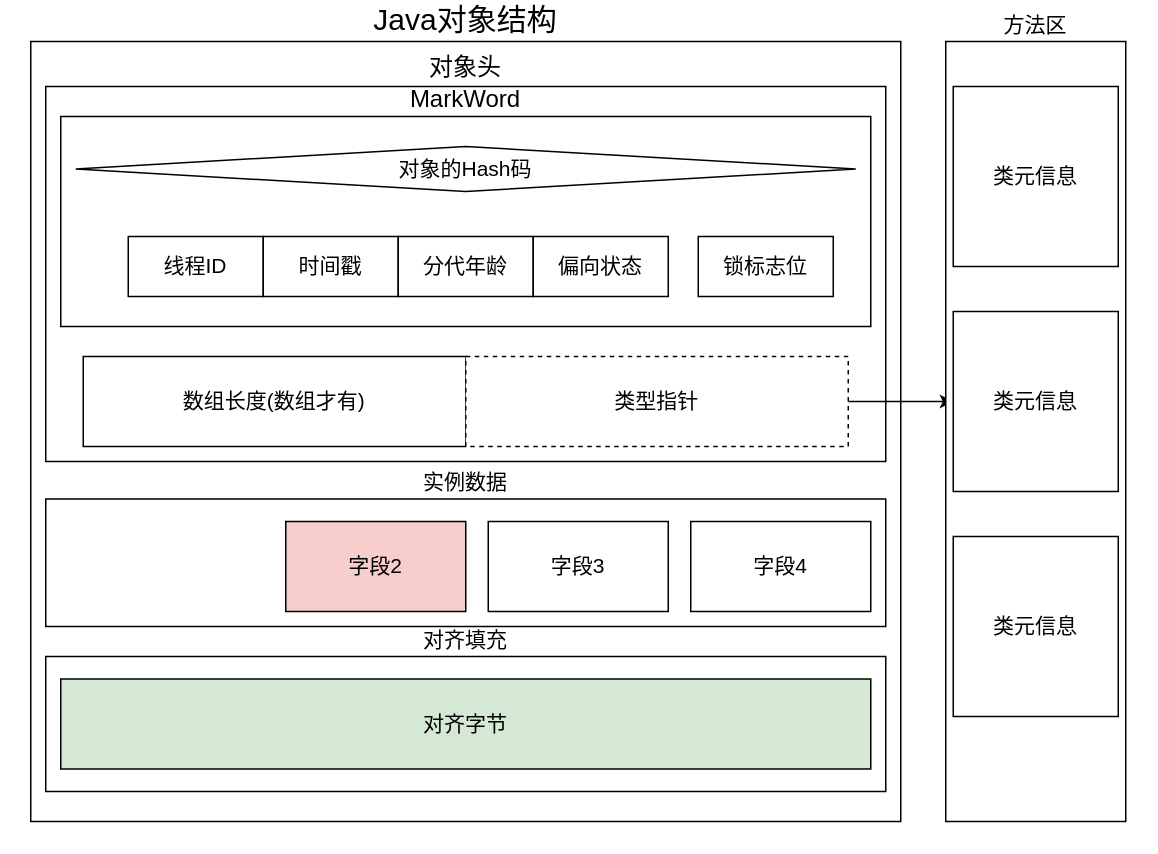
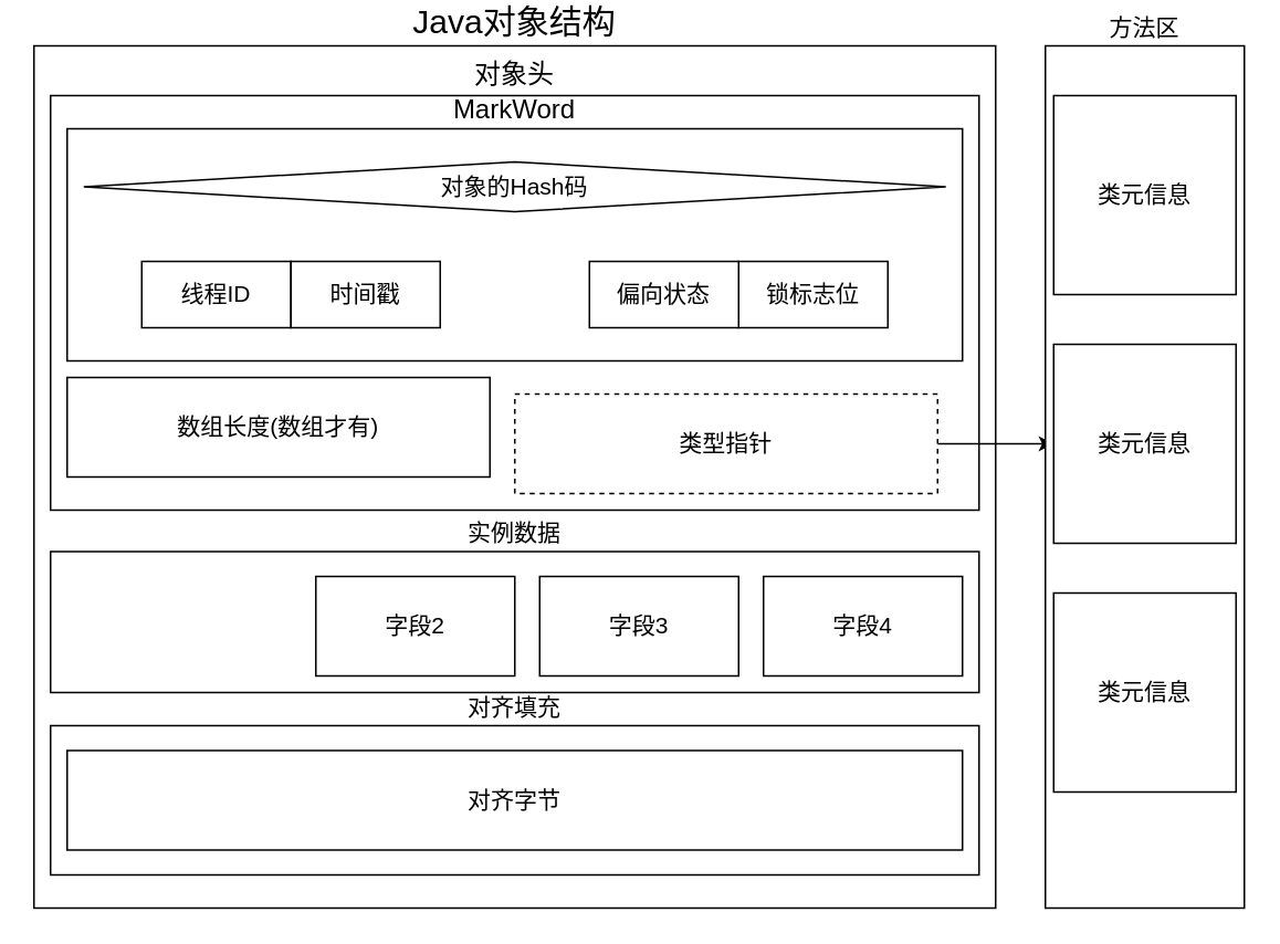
- <mxCell id="9" value="分代年龄" style="rounded=0;whiteSpace=wrap;html=1;fontSize=14;" vertex="1" parent="1"><mxGeometry x="265" y="150" width="90" height="40" as="geometry" /></mxCell>
- <mxCell id="6" value="锁标志位" style="rounded=0;whiteSpace=wrap;html=1;fontSize=14;" vertex="1" parent="1"><mxGeometry x="465" y="150" width="90" height="40" as="geometry" /></mxCell>
+ <mxCell id="6" value="锁标志位" style="rounded=0;whiteSpace=wrap;html=1;fontSize=14;" vertex="1" parent="1"><mxGeometry x="445" y="150" width="90" height="40" as="geometry" /></mxCell>
- <mxCell id="11" value="数组长度(数组才有)" style="rounded=0;whiteSpace=wrap;html=1;fontSize=14;" vertex="1" parent="1"><mxGeometry x="55" y="230" width="255" height="60" as="geometry" /></mxCell>
+ <mxCell id="11" value="数组长度(数组才有)" style="rounded=0;whiteSpace=wrap;html=1;fontSize=14;" vertex="1" parent="1"><mxGeometry x="40" y="220" width="255" height="60" as="geometry" /></mxCell>
- <mxCell id="15" value="字段2" style="rounded=0;whiteSpace=wrap;html=1;fontSize=14;verticalAlign=middle;fillColor=#f8cecc;" vertex="1" parent="1"><mxGeometry x="190" y="340" width="120" height="60" as="geometry" /></mxCell>
+ <mxCell id="15" value="字段2" style="rounded=0;whiteSpace=wrap;html=1;fontSize=14;verticalAlign=middle;" vertex="1" parent="1"><mxGeometry x="190" y="340" width="120" height="60" as="geometry" /></mxCell>
- <mxCell id="19" value="对齐字节" style="rounded=0;whiteSpace=wrap;html=1;fontSize=14;verticalAlign=middle;fillColor=#d5e8d4;" vertex="1" parent="1"><mxGeometry x="40" y="445" width="540" height="60" as="geometry" /></mxCell>
+ <mxCell id="19" value="对齐字节" style="rounded=0;whiteSpace=wrap;html=1;fontSize=14;verticalAlign=middle;" vertex="1" parent="1"><mxGeometry x="40" y="445" width="540" height="60" as="geometry" /></mxCell>
